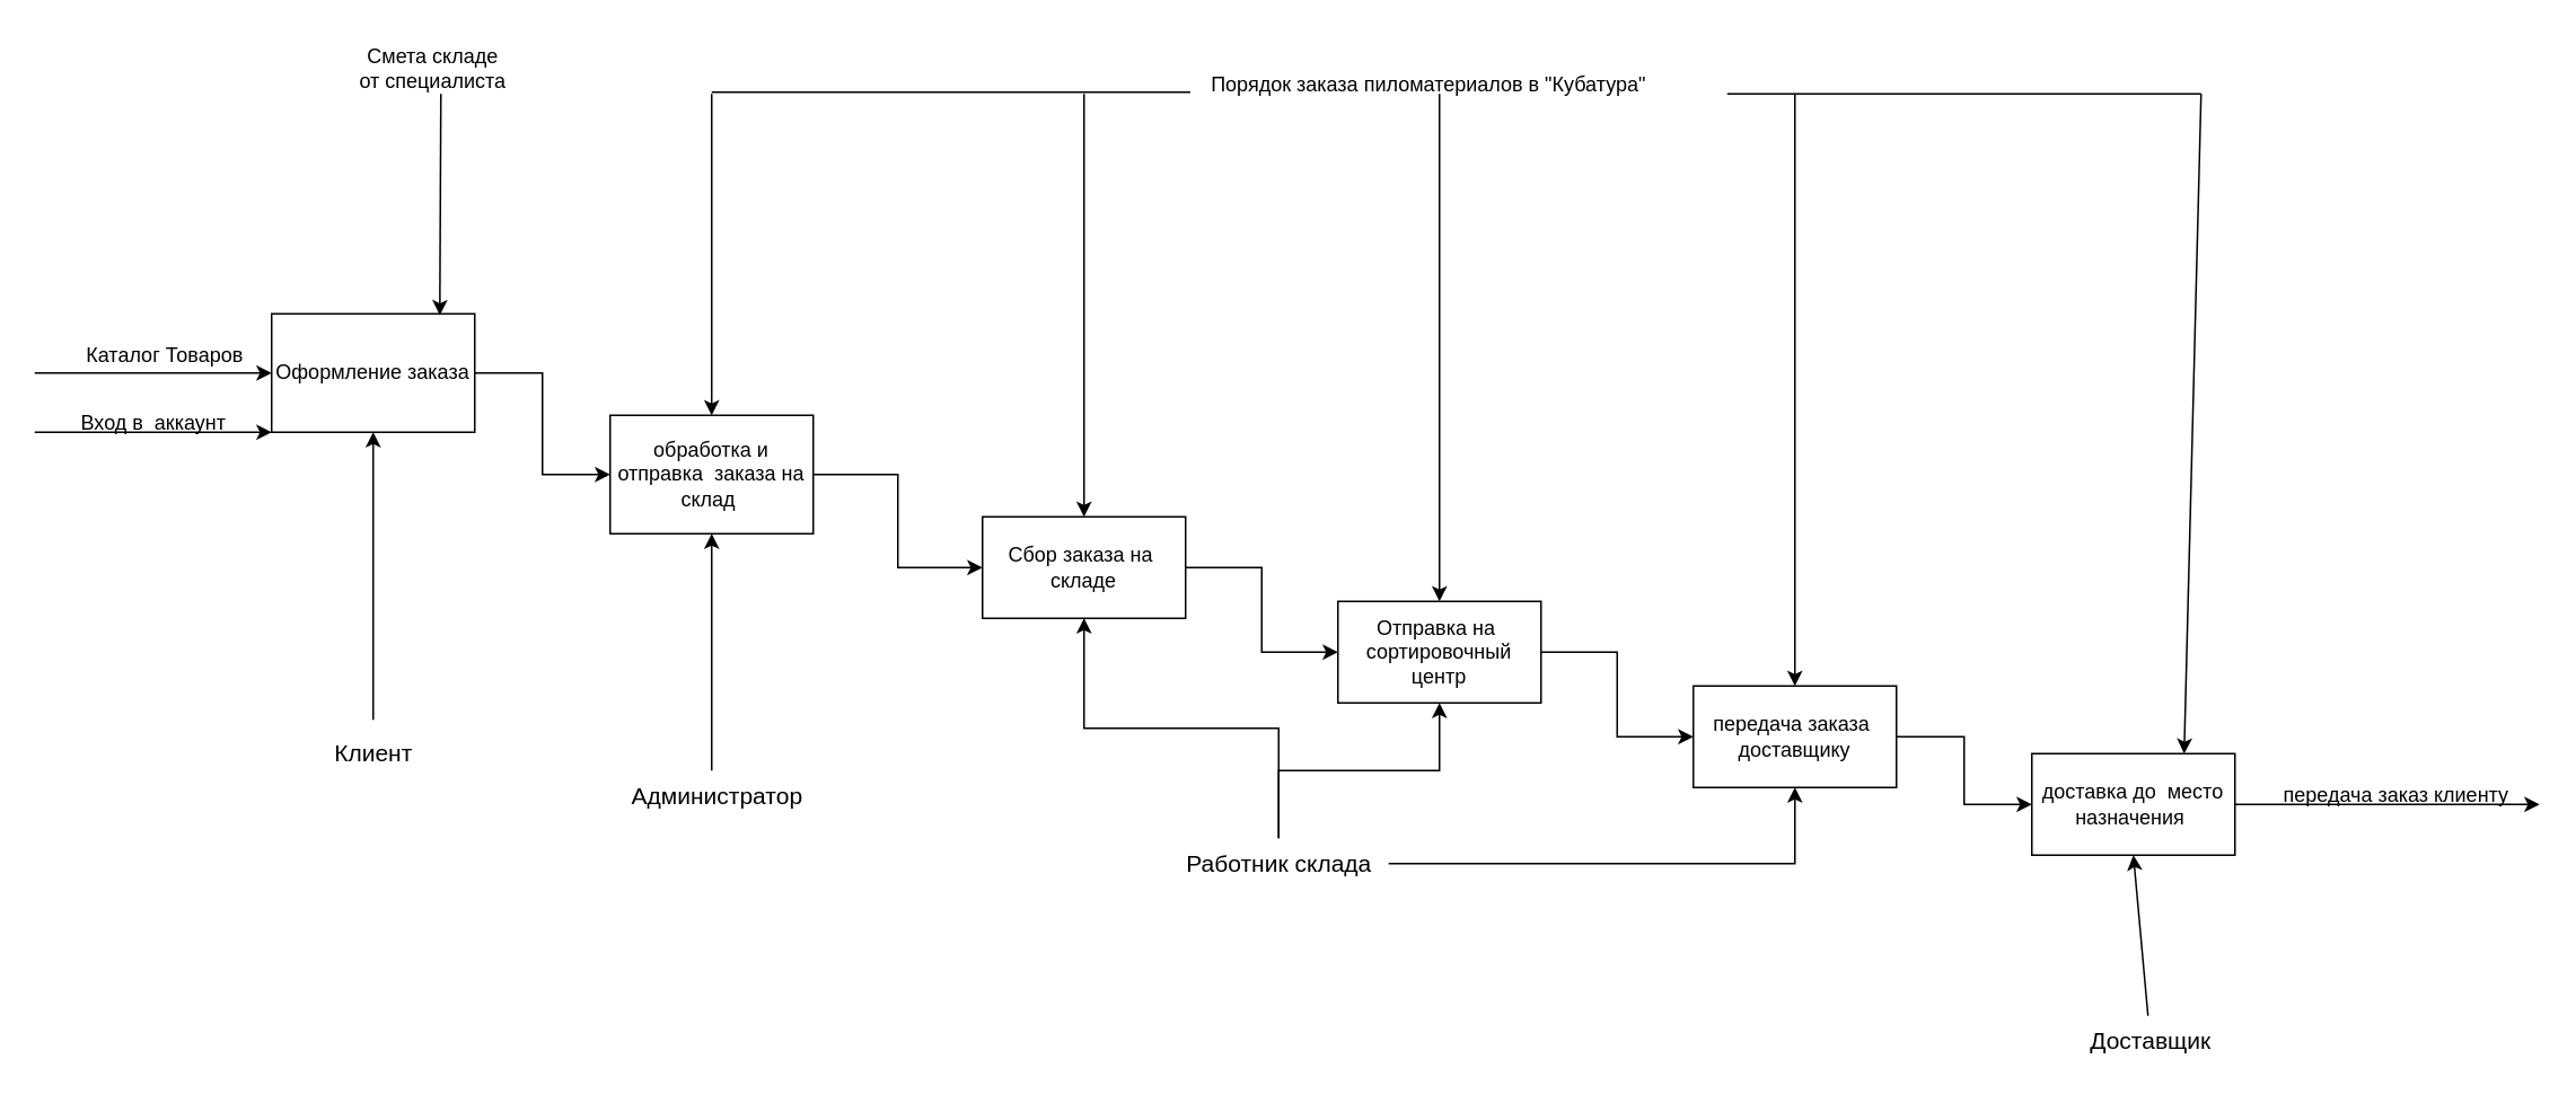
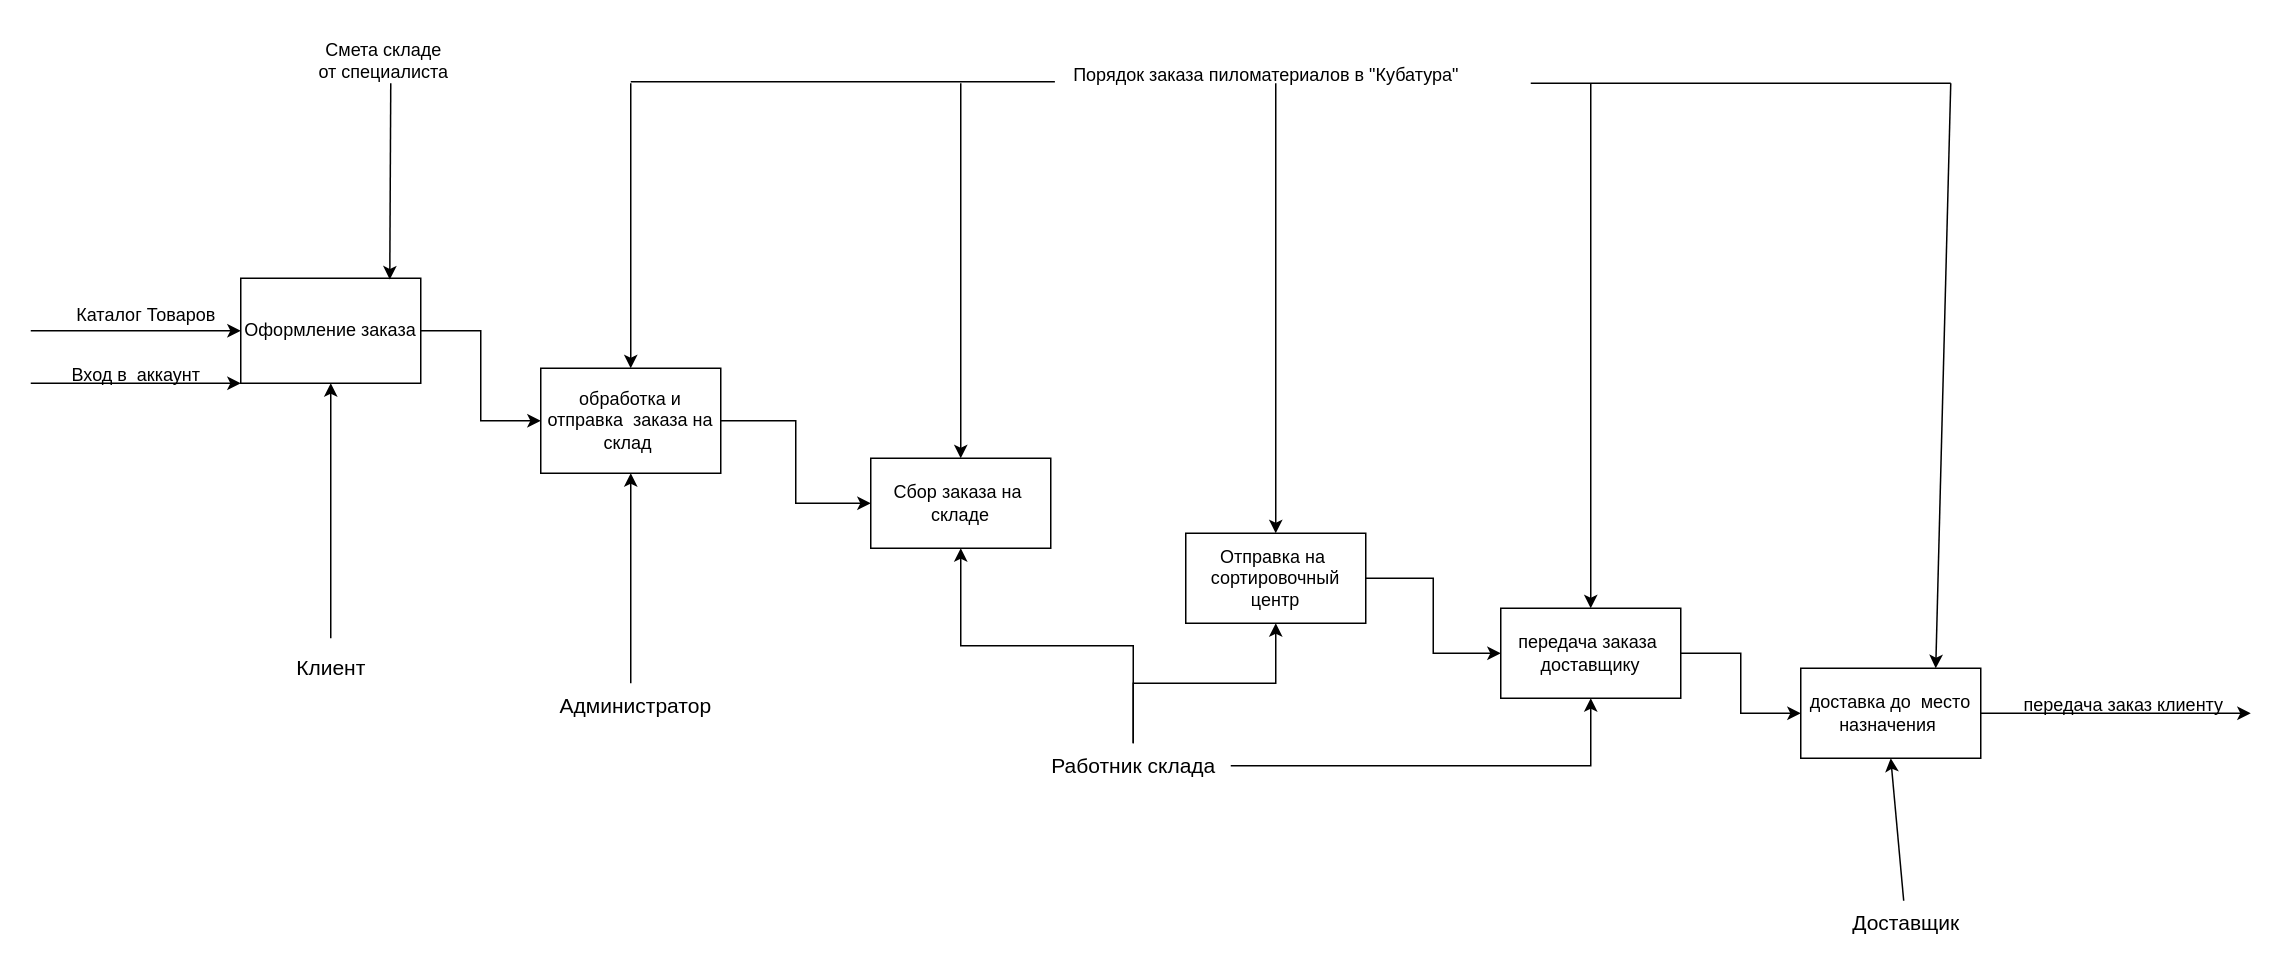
- <mxCell id="10" style="edgeStyle=orthogonalEdgeStyle;rounded=0;orthogonalLoop=1;jettySize=auto;html=1;entryX=0;entryY=0.5;entryDx=0;entryDy=0;" edge="1" parent="1" source="11" target="13"><mxGeometry relative="1" as="geometry" /></mxCell>
